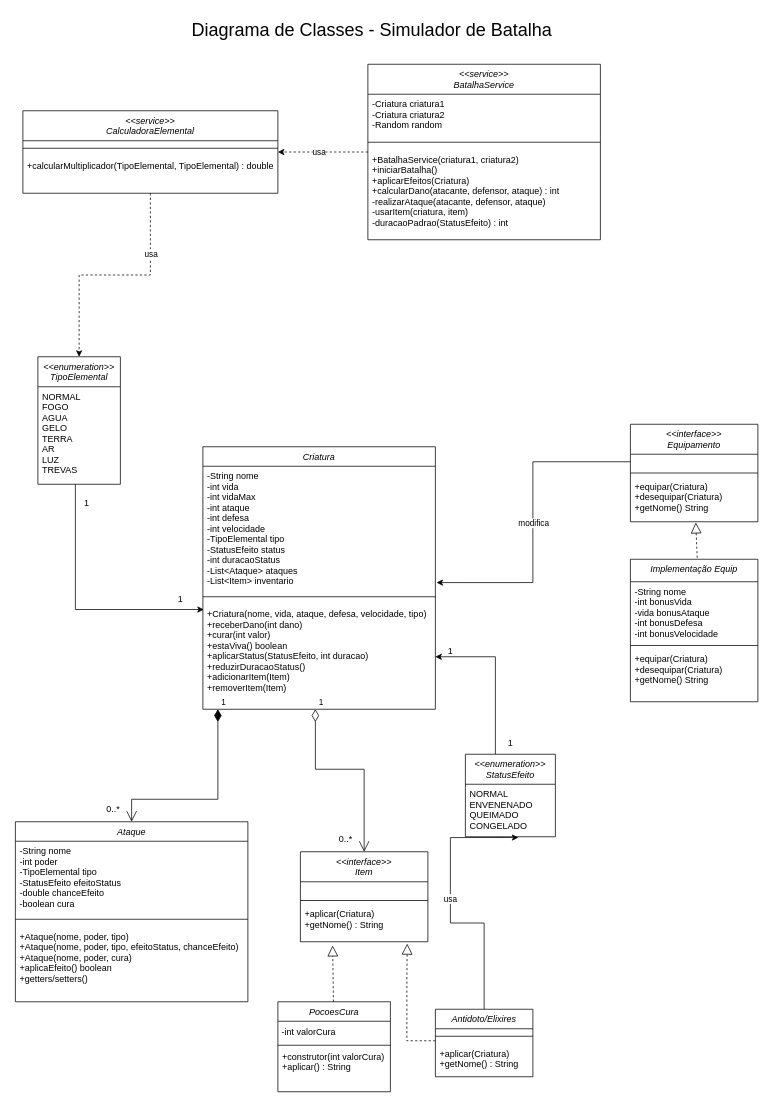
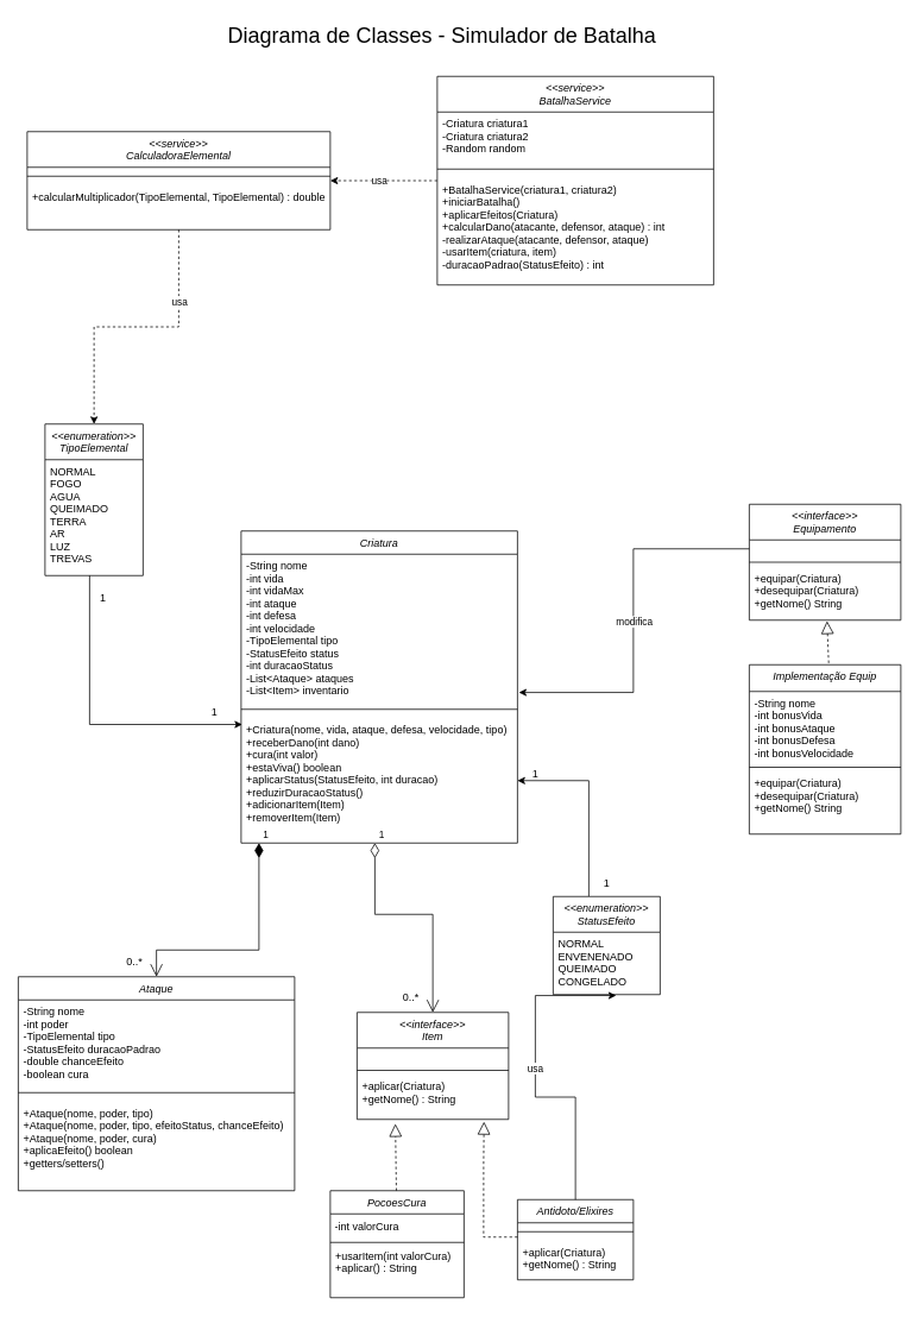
- <mxCell id="48" value="NORMAL&#10;FOGO&#10;AGUA&#10;GELO&#10;TERRA&#10;AR&#10;LUZ&#10;TREVAS&#10;" style="text;align=left;verticalAlign=top;spacingLeft=4;spacingRight=4;overflow=hidden;rotatable=0;points=[[0,0.5],[1,0.5]];portConstraint=eastwest;" vertex="1" parent="47"><mxGeometry y="40" width="110" height="120" as="geometry" /></mxCell>
+ <mxCell id="48" value="NORMAL&#10;FOGO&#10;AGUA&#10;QUEIMADO&#10;TERRA&#10;AR&#10;LUZ&#10;TREVAS&#10;" style="text;align=left;verticalAlign=top;spacingLeft=4;spacingRight=4;overflow=hidden;rotatable=0;points=[[0,0.5],[1,0.5]];portConstraint=eastwest;" vertex="1" parent="47"><mxGeometry y="40" width="110" height="120" as="geometry" /></mxCell>
- <mxCell id="43" value="-String nome&#10;-int bonusVida&#10;-vida bonusAtaque&#10;-int bonusDefesa&#10;-int bonusVelocidade" style="text;align=left;verticalAlign=top;spacingLeft=4;spacingRight=4;overflow=hidden;rotatable=0;points=[[0,0.5],[1,0.5]];portConstraint=eastwest;" vertex="1" parent="42"><mxGeometry y="30" width="170" height="80" as="geometry" /></mxCell>
+ <mxCell id="43" value="-String nome&#10;-int bonusVida&#10;-int bonusAtaque&#10;-int bonusDefesa&#10;-int bonusVelocidade" style="text;align=left;verticalAlign=top;spacingLeft=4;spacingRight=4;overflow=hidden;rotatable=0;points=[[0,0.5],[1,0.5]];portConstraint=eastwest;" vertex="1" parent="42"><mxGeometry y="30" width="170" height="80" as="geometry" /></mxCell>
- <mxCell id="5" value="+Criatura(nome, vida, ataque, defesa, velocidade, tipo)&#10;+receberDano(int dano)&#10;+curar(int valor)&#10;+estaViva() boolean&#10;+aplicarStatus(StatusEfeito, int duracao)&#10;+reduzirDuracaoStatus()&#10;+adicionarItem(Item)&#10;+removerItem(Item)" style="text;align=left;verticalAlign=top;spacingLeft=4;spacingRight=4;overflow=hidden;rotatable=0;points=[[0,0.5],[1,0.5]];portConstraint=eastwest;" parent="2" vertex="1"><mxGeometry y="210" width="310" height="140" as="geometry" /></mxCell>
+ <mxCell id="5" value="+Criatura(nome, vida, ataque, defesa, velocidade, tipo)&#10;+receberDano(int dano)&#10;+cura(int valor)&#10;+estaViva() boolean&#10;+aplicarStatus(StatusEfeito, int duracao)&#10;+reduzirDuracaoStatus()&#10;+adicionarItem(Item)&#10;+removerItem(Item)" style="text;align=left;verticalAlign=top;spacingLeft=4;spacingRight=4;overflow=hidden;rotatable=0;points=[[0,0.5],[1,0.5]];portConstraint=eastwest;" parent="2" vertex="1"><mxGeometry y="210" width="310" height="140" as="geometry" /></mxCell>
- <mxCell id="7" value="-String nome&#10;-int poder&#10;-TipoElemental tipo&#10;-StatusEfeito efeitoStatus&#10;-double chanceEfeito&#10;-boolean cura&#10;" style="text;align=left;verticalAlign=top;spacingLeft=4;spacingRight=4;overflow=hidden;rotatable=0;points=[[0,0.5],[1,0.5]];portConstraint=eastwest;" vertex="1" parent="6"><mxGeometry y="26" width="310" height="94" as="geometry" /></mxCell>
+ <mxCell id="7" value="-String nome&#10;-int poder&#10;-TipoElemental tipo&#10;-StatusEfeito duracaoPadrao&#10;-double chanceEfeito&#10;-boolean cura&#10;" style="text;align=left;verticalAlign=top;spacingLeft=4;spacingRight=4;overflow=hidden;rotatable=0;points=[[0,0.5],[1,0.5]];portConstraint=eastwest;" vertex="1" parent="6"><mxGeometry y="26" width="310" height="94" as="geometry" /></mxCell>
- <mxCell id="40" value="+construtor(int valorCura)&#10;+aplicar() : String" style="text;align=left;verticalAlign=top;spacingLeft=4;spacingRight=4;overflow=hidden;rotatable=0;points=[[0,0.5],[1,0.5]];portConstraint=eastwest;" vertex="1" parent="37"><mxGeometry y="60" width="150" height="60" as="geometry" /></mxCell>
+ <mxCell id="40" value="+usarItem(int valorCura)&#10;+aplicar() : String" style="text;align=left;verticalAlign=top;spacingLeft=4;spacingRight=4;overflow=hidden;rotatable=0;points=[[0,0.5],[1,0.5]];portConstraint=eastwest;" vertex="1" parent="37"><mxGeometry y="60" width="150" height="60" as="geometry" /></mxCell>
